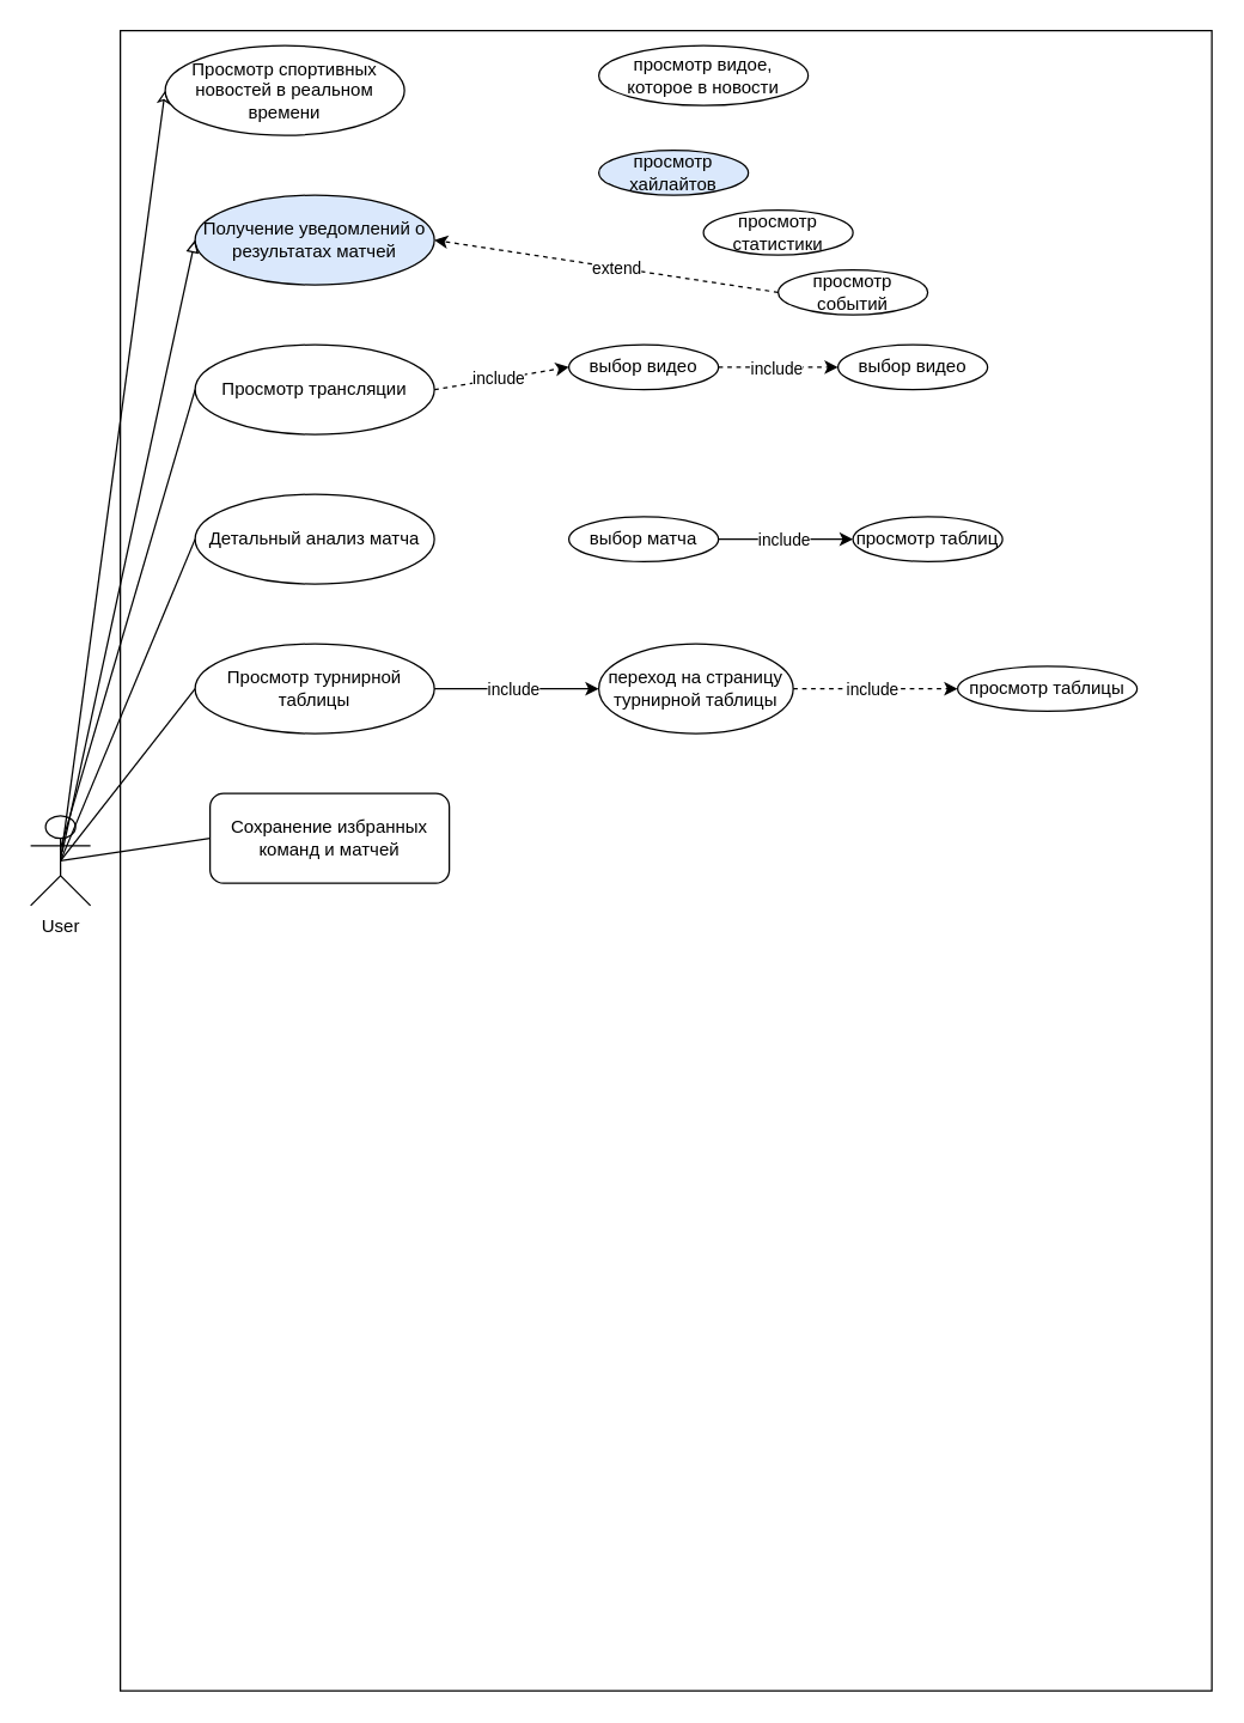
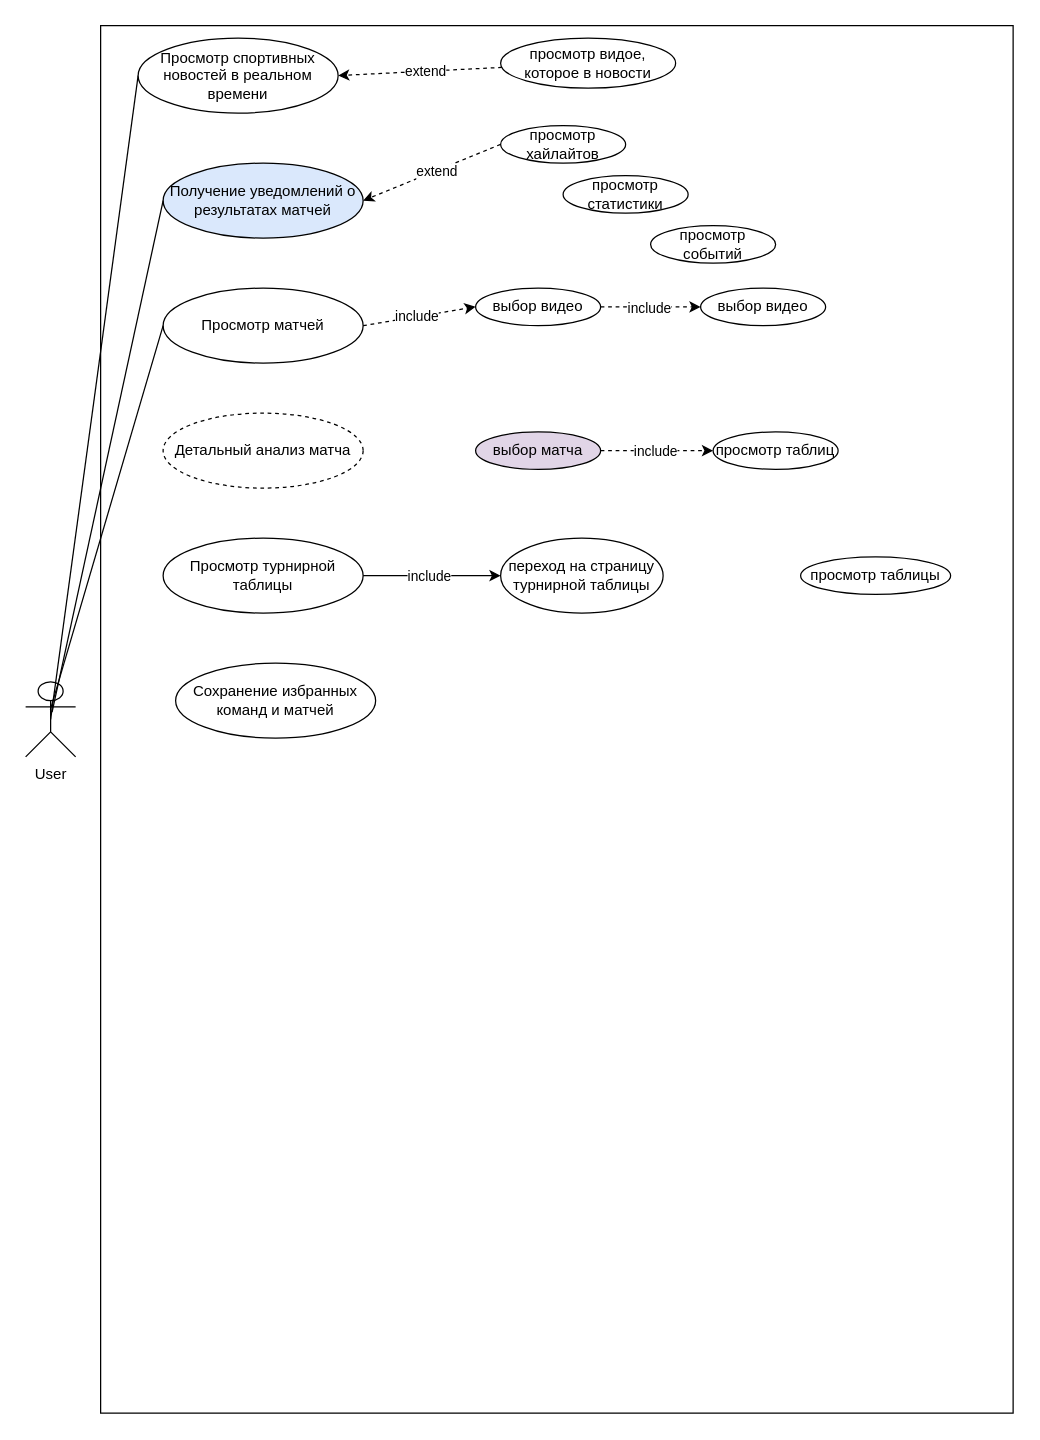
+ <mxCell id="11" style="rounded=0;orthogonalLoop=1;jettySize=auto;html=1;entryX=1;entryY=0.5;entryDx=0;entryDy=0;dashed=1;" edge="1" parent="1" source="13" target="5"><mxGeometry relative="1" as="geometry" /></mxCell>
+ <mxCell id="12" value="extend" style="edgeLabel;html=1;align=center;verticalAlign=middle;resizable=0;points=[];" vertex="1" connectable="0" parent="11"><mxGeometry x="-0.055" relative="1" as="geometry"><mxPoint as="offset" /></mxGeometry></mxCell>
- <mxCell id="2" style="rounded=0;orthogonalLoop=1;jettySize=auto;html=1;exitX=0.5;exitY=0.5;exitDx=0;exitDy=0;exitPerimeter=0;entryX=0;entryY=0.5;entryDx=0;entryDy=0;endArrow=classic;endFill=0;" edge="1" parent="1" source="3" target="5"><mxGeometry relative="1" as="geometry" /></mxCell>
+ <mxCell id="2" style="rounded=0;orthogonalLoop=1;jettySize=auto;html=1;exitX=0.5;exitY=0.5;exitDx=0;exitDy=0;exitPerimeter=0;entryX=0;entryY=0.5;entryDx=0;entryDy=0;endArrow=none;endFill=0;" edge="1" parent="1" source="3" target="5"><mxGeometry relative="1" as="geometry" /></mxCell>
- <mxCell id="14" value="просмотр хайлайтов" style="ellipse;whiteSpace=wrap;html=1;fillColor=#dae8fc;" vertex="1" parent="1"><mxGeometry x="400" y="100" width="100" height="30" as="geometry" /></mxCell>
+ <mxCell id="14" value="просмотр хайлайтов" style="ellipse;whiteSpace=wrap;html=1;" vertex="1" parent="1"><mxGeometry x="400" y="100" width="100" height="30" as="geometry" /></mxCell>
+ <mxCell id="17" style="rounded=0;orthogonalLoop=1;jettySize=auto;html=1;entryX=1;entryY=0.5;entryDx=0;entryDy=0;dashed=1;exitX=0;exitY=0.5;exitDx=0;exitDy=0;" edge="1" parent="1" source="14" target="6"><mxGeometry relative="1" as="geometry"><mxPoint x="411" y="64" as="sourcePoint" /><mxPoint x="300" y="70" as="targetPoint" /></mxGeometry></mxCell>
+ <mxCell id="18" value="extend" style="edgeLabel;html=1;align=center;verticalAlign=middle;resizable=0;points=[];" vertex="1" connectable="0" parent="17"><mxGeometry x="-0.055" relative="1" as="geometry"><mxPoint as="offset" /></mxGeometry></mxCell>
- <mxCell id="15" value="просмотр статистики" style="ellipse;whiteSpace=wrap;html=1;" vertex="1" parent="1"><mxGeometry x="470" y="140" width="100" height="30" as="geometry" /></mxCell>
+ <mxCell id="15" value="просмотр статистики" style="ellipse;whiteSpace=wrap;html=1;" vertex="1" parent="1"><mxGeometry x="450" y="140" width="100" height="30" as="geometry" /></mxCell>
- <mxCell id="27" style="rounded=0;orthogonalLoop=1;jettySize=auto;html=1;exitX=0.529;exitY=0.404;exitDx=0;exitDy=0;exitPerimeter=0;entryX=0;entryY=0.5;entryDx=0;entryDy=0;endArrow=block;endFill=0;" edge="1" parent="1" source="3" target="6"><mxGeometry relative="1" as="geometry"><mxPoint x="50" y="585" as="sourcePoint" /><mxPoint x="140" y="70" as="targetPoint" /></mxGeometry></mxCell>
+ <mxCell id="27" style="rounded=0;orthogonalLoop=1;jettySize=auto;html=1;exitX=0.529;exitY=0.404;exitDx=0;exitDy=0;exitPerimeter=0;entryX=0;entryY=0.5;entryDx=0;entryDy=0;endArrow=none;endFill=0;" edge="1" parent="1" source="3" target="6"><mxGeometry relative="1" as="geometry"><mxPoint x="50" y="585" as="sourcePoint" /><mxPoint x="140" y="70" as="targetPoint" /></mxGeometry></mxCell>
- <mxCell id="19" style="rounded=0;orthogonalLoop=1;jettySize=auto;html=1;dashed=1;exitX=0;exitY=0.5;exitDx=0;exitDy=0;entryX=1;entryY=0.5;entryDx=0;entryDy=0;" edge="1" parent="1" source="16" target="6"><mxGeometry relative="1" as="geometry"><mxPoint x="460" y="165" as="sourcePoint" /><mxPoint x="290" y="160" as="targetPoint" /></mxGeometry></mxCell>
- <mxCell id="20" value="extend" style="edgeLabel;html=1;align=center;verticalAlign=middle;resizable=0;points=[];" vertex="1" connectable="0" parent="19"><mxGeometry x="-0.055" relative="1" as="geometry"><mxPoint as="offset" /></mxGeometry></mxCell>
- <mxCell id="7" value="Просмотр трансляции" style="ellipse;whiteSpace=wrap;html=1;" vertex="1" parent="1"><mxGeometry x="130" y="230" width="160" height="60" as="geometry" /></mxCell>
+ <mxCell id="7" value="Просмотр матчей" style="ellipse;whiteSpace=wrap;html=1;" vertex="1" parent="1"><mxGeometry x="130" y="230" width="160" height="60" as="geometry" /></mxCell>
- <mxCell id="8" value="Детальный анализ матча" style="ellipse;whiteSpace=wrap;html=1;" vertex="1" parent="1"><mxGeometry x="130" y="330" width="160" height="60" as="geometry" /></mxCell>
+ <mxCell id="8" value="Детальный анализ матча" style="ellipse;whiteSpace=wrap;html=1;dashed=1;" vertex="1" parent="1"><mxGeometry x="130" y="330" width="160" height="60" as="geometry" /></mxCell>
- <mxCell id="32" value="выбор матча" style="ellipse;whiteSpace=wrap;html=1;" vertex="1" parent="1"><mxGeometry x="380" y="345" width="100" height="30" as="geometry" /></mxCell>
+ <mxCell id="32" value="выбор матча" style="ellipse;whiteSpace=wrap;html=1;fillColor=#e1d5e7;" vertex="1" parent="1"><mxGeometry x="380" y="345" width="100" height="30" as="geometry" /></mxCell>
- <mxCell id="34" style="rounded=0;orthogonalLoop=1;jettySize=auto;html=1;entryX=0;entryY=0.5;entryDx=0;entryDy=0;dashed=0;exitX=1;exitY=0.5;exitDx=0;exitDy=0;" edge="1" parent="1" source="32" target="33"><mxGeometry relative="1" as="geometry"><mxPoint x="300" y="370" as="sourcePoint" /><mxPoint x="390" y="370" as="targetPoint" /></mxGeometry></mxCell>
+ <mxCell id="34" style="rounded=0;orthogonalLoop=1;jettySize=auto;html=1;entryX=0;entryY=0.5;entryDx=0;entryDy=0;dashed=1;exitX=1;exitY=0.5;exitDx=0;exitDy=0;" edge="1" parent="1" source="32" target="33"><mxGeometry relative="1" as="geometry"><mxPoint x="300" y="370" as="sourcePoint" /><mxPoint x="390" y="370" as="targetPoint" /></mxGeometry></mxCell>
- <mxCell id="38" style="rounded=0;orthogonalLoop=1;jettySize=auto;html=1;entryX=0;entryY=0.5;entryDx=0;entryDy=0;dashed=1;exitX=1;exitY=0.5;exitDx=0;exitDy=0;" edge="1" parent="1" source="36" target="37"><mxGeometry relative="1" as="geometry"><mxPoint x="310" y="465" as="sourcePoint" /><mxPoint x="400" y="465" as="targetPoint" /></mxGeometry></mxCell>
- <mxCell id="39" value="include" style="edgeLabel;html=1;align=center;verticalAlign=middle;resizable=0;points=[];" vertex="1" connectable="0" parent="38"><mxGeometry x="-0.055" relative="1" as="geometry"><mxPoint as="offset" /></mxGeometry></mxCell>
- <mxCell id="29" style="rounded=0;orthogonalLoop=1;jettySize=auto;html=1;exitX=0.5;exitY=0.5;exitDx=0;exitDy=0;exitPerimeter=0;entryX=0;entryY=0.5;entryDx=0;entryDy=0;endArrow=none;endFill=0;" edge="1" parent="1" source="3" target="8"><mxGeometry relative="1" as="geometry"><mxPoint x="70" y="605" as="sourcePoint" /><mxPoint x="160" y="90" as="targetPoint" /></mxGeometry></mxCell>
- <mxCell id="30" style="rounded=0;orthogonalLoop=1;jettySize=auto;html=1;exitX=0.5;exitY=0.5;exitDx=0;exitDy=0;exitPerimeter=0;entryX=0;entryY=0.5;entryDx=0;entryDy=0;endArrow=none;endFill=0;" edge="1" parent="1" source="3" target="9"><mxGeometry relative="1" as="geometry"><mxPoint x="80" y="615" as="sourcePoint" /><mxPoint x="170" y="100" as="targetPoint" /></mxGeometry></mxCell>
- <mxCell id="10" value="Сохранение избранных команд и матчей" style="whiteSpace=wrap;html=1;rounded=1;" vertex="1" parent="1"><mxGeometry x="140" y="530" width="160" height="60" as="geometry" /></mxCell>
+ <mxCell id="10" value="Сохранение избранных команд и матчей" style="ellipse;whiteSpace=wrap;html=1;" vertex="1" parent="1"><mxGeometry x="140" y="530" width="160" height="60" as="geometry" /></mxCell>
- <mxCell id="31" style="rounded=0;orthogonalLoop=1;jettySize=auto;html=1;exitX=0.5;exitY=0.5;exitDx=0;exitDy=0;exitPerimeter=0;entryX=0;entryY=0.5;entryDx=0;entryDy=0;endArrow=none;endFill=0;" edge="1" parent="1" source="3" target="10"><mxGeometry relative="1" as="geometry"><mxPoint x="100" y="635" as="sourcePoint" /><mxPoint x="190" y="120" as="targetPoint" /></mxGeometry></mxCell>
